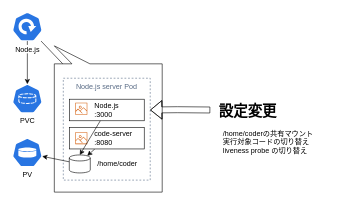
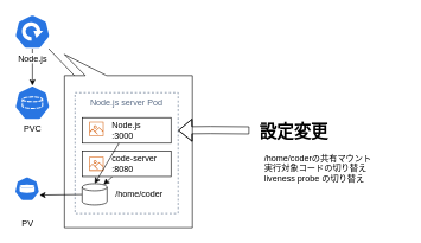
- <mxCell id="16" value="PVC" style="sketch=0;html=1;dashed=0;whitespace=wrap;fillColor=#2875E2;strokeColor=#ffffff;points=[[0.005,0.63,0],[0.1,0.2,0],[0.9,0.2,0],[0.5,0,0],[0.995,0.63,0],[0.72,0.99,0],[0.5,1,0],[0.28,0.99,0]];shape=mxgraph.kubernetes.icon;prIcon=pvc;labelPosition=center;verticalLabelPosition=bottom;align=center;verticalAlign=top;labelBackgroundColor=#FFFFFF;" parent="1" vertex="1"><mxGeometry x="20" y="140" width="50" height="48" as="geometry" /></mxCell>
+ <mxCell id="16" value="PVC" style="sketch=0;html=1;dashed=0;whitespace=wrap;fillColor=#2875E2;strokeColor=#ffffff;points=[[0.005,0.63,0],[0.1,0.2,0],[0.9,0.2,0],[0.5,0,0],[0.995,0.63,0],[0.72,0.99,0],[0.5,1,0],[0.28,0.99,0]];shape=mxgraph.kubernetes.icon;prIcon=pvc;labelPosition=center;verticalLabelPosition=bottom;align=center;verticalAlign=top;labelBackgroundColor=#FFFFFF;" parent="1" vertex="1"><mxGeometry x="20" y="120" width="50" height="48" as="geometry" /></mxCell>
- <mxCell id="3" value="PV" style="sketch=0;html=1;dashed=0;whitespace=wrap;fillColor=#2875E2;strokeColor=#ffffff;points=[[0.005,0.63,0],[0.1,0.2,0],[0.9,0.2,0],[0.5,0,0],[0.995,0.63,0],[0.72,0.99,0],[0.5,1,0],[0.28,0.99,0]];shape=mxgraph.kubernetes.icon;prIcon=pv;labelPosition=center;verticalLabelPosition=bottom;align=center;verticalAlign=top;labelBackgroundColor=#FFFFFF;" parent="1" vertex="1"><mxGeometry x="20" y="230" width="50" height="48" as="geometry" /></mxCell>
+ <mxCell id="3" value="PV" style="sketch=0;html=1;dashed=0;whitespace=wrap;fillColor=#2875E2;strokeColor=#ffffff;points=[[0.005,0.63,0],[0.1,0.2,0],[0.9,0.2,0],[0.5,0,0],[0.995,0.63,0],[0.72,0.99,0],[0.5,1,0],[0.28,0.99,0]];shape=mxgraph.kubernetes.icon;prIcon=pv;labelPosition=center;verticalLabelPosition=bottom;align=center;verticalAlign=top;labelBackgroundColor=#FFFFFF;" parent="1" vertex="1"><mxGeometry x="20" y="230" width="35" height="70" as="geometry" /></mxCell>
